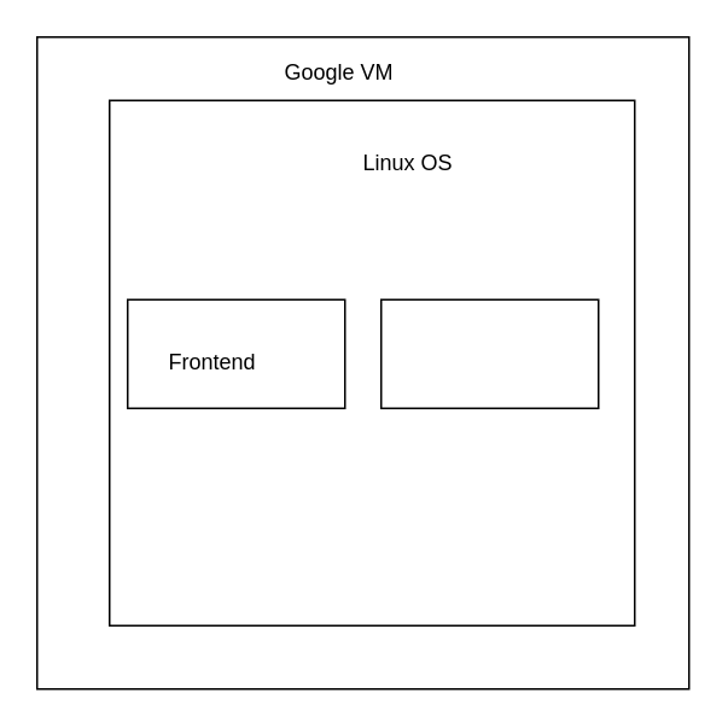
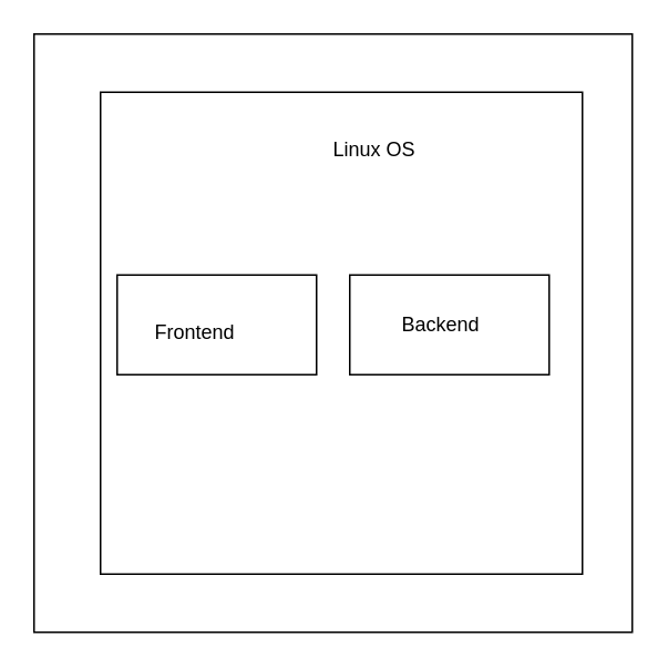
- <mxCell id="6" value="Google VM" style="text;html=1;strokeColor=none;fillColor=none;align=center;verticalAlign=middle;whiteSpace=wrap;rounded=0;" vertex="1" parent="1"><mxGeometry x="144" y="25" width="86" height="30" as="geometry" /></mxCell>
+ <mxCell id="9" value="Backend" style="text;html=1;strokeColor=none;fillColor=none;align=center;verticalAlign=middle;whiteSpace=wrap;rounded=0;" vertex="1" parent="1"><mxGeometry x="230" y="180" width="70" height="30" as="geometry" /></mxCell>
